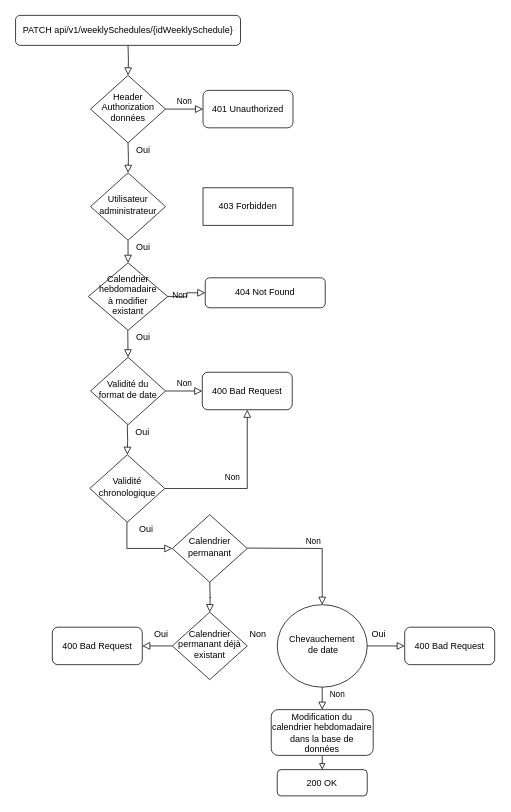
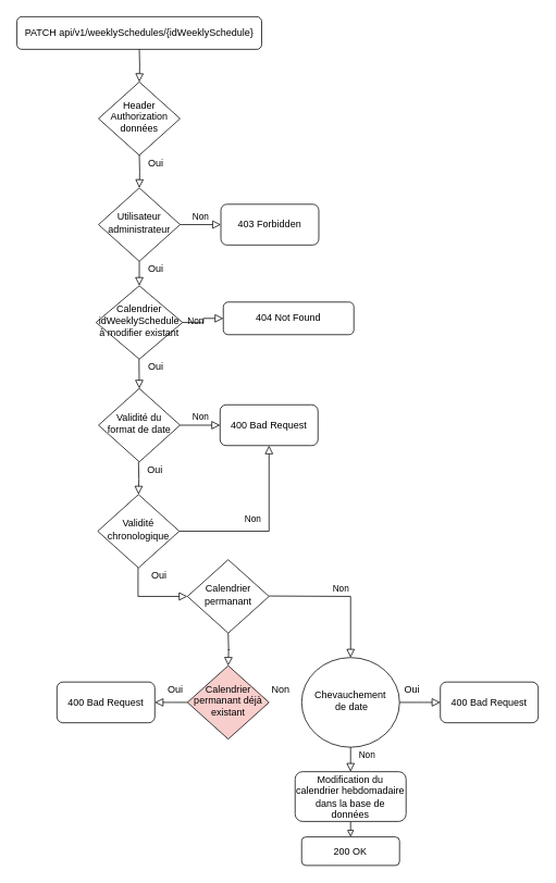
- <mxCell id="11" value="Non" style="edgeStyle=orthogonalEdgeStyle;rounded=0;html=1;jettySize=auto;orthogonalLoop=1;fontSize=11;endArrow=block;endFill=0;endSize=8;strokeWidth=1;shadow=0;labelBackgroundColor=none;" parent="1" source="12" target="13" edge="1"><mxGeometry y="10" relative="1" as="geometry"><mxPoint as="offset" /></mxGeometry></mxCell>
- <mxCell id="13" value="401 Unauthorized" style="rounded=1;whiteSpace=wrap;html=1;fontSize=12;glass=0;strokeWidth=1;shadow=0;" parent="1" vertex="1"><mxGeometry x="270" y="120" width="120" height="50" as="geometry" /></mxCell>
+ <mxCell id="15" value="Non" style="edgeStyle=orthogonalEdgeStyle;rounded=0;html=1;jettySize=auto;orthogonalLoop=1;fontSize=11;endArrow=block;endFill=0;endSize=8;strokeWidth=1;shadow=0;labelBackgroundColor=none;" parent="1" source="16" target="17" edge="1"><mxGeometry y="10" relative="1" as="geometry"><mxPoint as="offset" /></mxGeometry></mxCell>
- <mxCell id="17" value="403 Forbidden" style="whiteSpace=wrap;html=1;fontSize=12;glass=0;strokeWidth=1;shadow=0;rounded=0;" parent="1" vertex="1"><mxGeometry x="270" y="250" width="120" height="50" as="geometry" /></mxCell>
+ <mxCell id="17" value="403 Forbidden" style="rounded=1;whiteSpace=wrap;html=1;fontSize=12;glass=0;strokeWidth=1;shadow=0;" parent="1" vertex="1"><mxGeometry x="270" y="250" width="120" height="50" as="geometry" /></mxCell>
- <mxCell id="39" value="Calendrier hebdomadaire &lt;br&gt;à modifier existant" style="rhombus;whiteSpace=wrap;html=1;shadow=0;fontFamily=Helvetica;fontSize=12;align=center;strokeWidth=1;spacing=6;spacingTop=-4;" parent="1" vertex="1"><mxGeometry x="117" y="350" width="106" height="90" as="geometry" /></mxCell>
+ <mxCell id="39" value="Calendrier idWeeklySchedule &lt;br&gt;à modifier existant" style="rhombus;whiteSpace=wrap;html=1;shadow=0;fontFamily=Helvetica;fontSize=12;align=center;strokeWidth=1;spacing=6;spacingTop=-4;" parent="1" vertex="1"><mxGeometry x="117" y="350" width="106" height="90" as="geometry" /></mxCell>
- <mxCell id="29" value="Calendrier permanant déjà existant" style="rhombus;whiteSpace=wrap;html=1;shadow=0;fontFamily=Helvetica;fontSize=12;align=center;strokeWidth=1;spacing=6;spacingTop=-4;" parent="1" vertex="1"><mxGeometry x="229" y="816" width="100" height="90" as="geometry" /></mxCell>
+ <mxCell id="29" value="Calendrier permanant déjà existant" style="rhombus;whiteSpace=wrap;html=1;shadow=0;fontFamily=Helvetica;fontSize=12;align=center;strokeWidth=1;spacing=6;spacingTop=-4;fillColor=#f8cecc;" parent="1" vertex="1"><mxGeometry x="229" y="816" width="100" height="90" as="geometry" /></mxCell>
